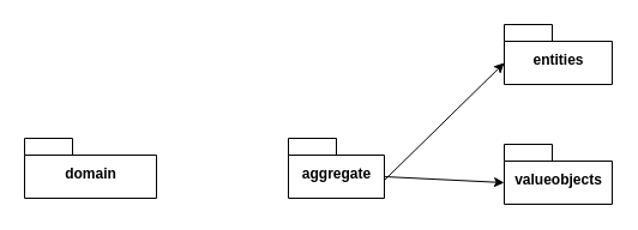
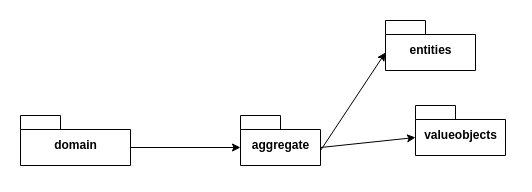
- <mxCell id="5" value="entities&lt;br&gt;" style="shape=folder;fontStyle=1;spacingTop=10;tabWidth=40;tabHeight=14;tabPosition=left;html=1;" vertex="1" parent="1"><mxGeometry x="420" y="20" width="90" height="50" as="geometry" /></mxCell>
+ <mxCell id="5" value="entities&lt;br&gt;" style="shape=folder;fontStyle=1;spacingTop=10;tabWidth=40;tabHeight=14;tabPosition=left;html=1;" vertex="1" parent="1"><mxGeometry x="385" y="20" width="90" height="50" as="geometry" /></mxCell>
- <mxCell id="7" value="valueobjects" style="shape=folder;fontStyle=1;spacingTop=10;tabWidth=40;tabHeight=14;tabPosition=left;html=1;" vertex="1" parent="1"><mxGeometry x="420" y="120" width="90" height="50" as="geometry" /></mxCell>
+ <mxCell id="7" value="valueobjects" style="shape=folder;fontStyle=1;spacingTop=10;tabWidth=40;tabHeight=14;tabPosition=left;html=1;" vertex="1" parent="1"><mxGeometry x="415" y="105" width="90" height="50" as="geometry" /></mxCell>
+ <mxCell id="4" value="" style="endArrow=classic;html=1;entryX=0;entryY=0;entryDx=0;entryDy=32;entryPerimeter=0;exitX=0;exitY=0;exitDx=110;exitDy=32;exitPerimeter=0;" edge="1" parent="1" source="2" target="3"><mxGeometry width="50" height="50" relative="1" as="geometry"><mxPoint x="150" y="170" as="sourcePoint" /><mxPoint x="250" y="70" as="targetPoint" /></mxGeometry></mxCell>
